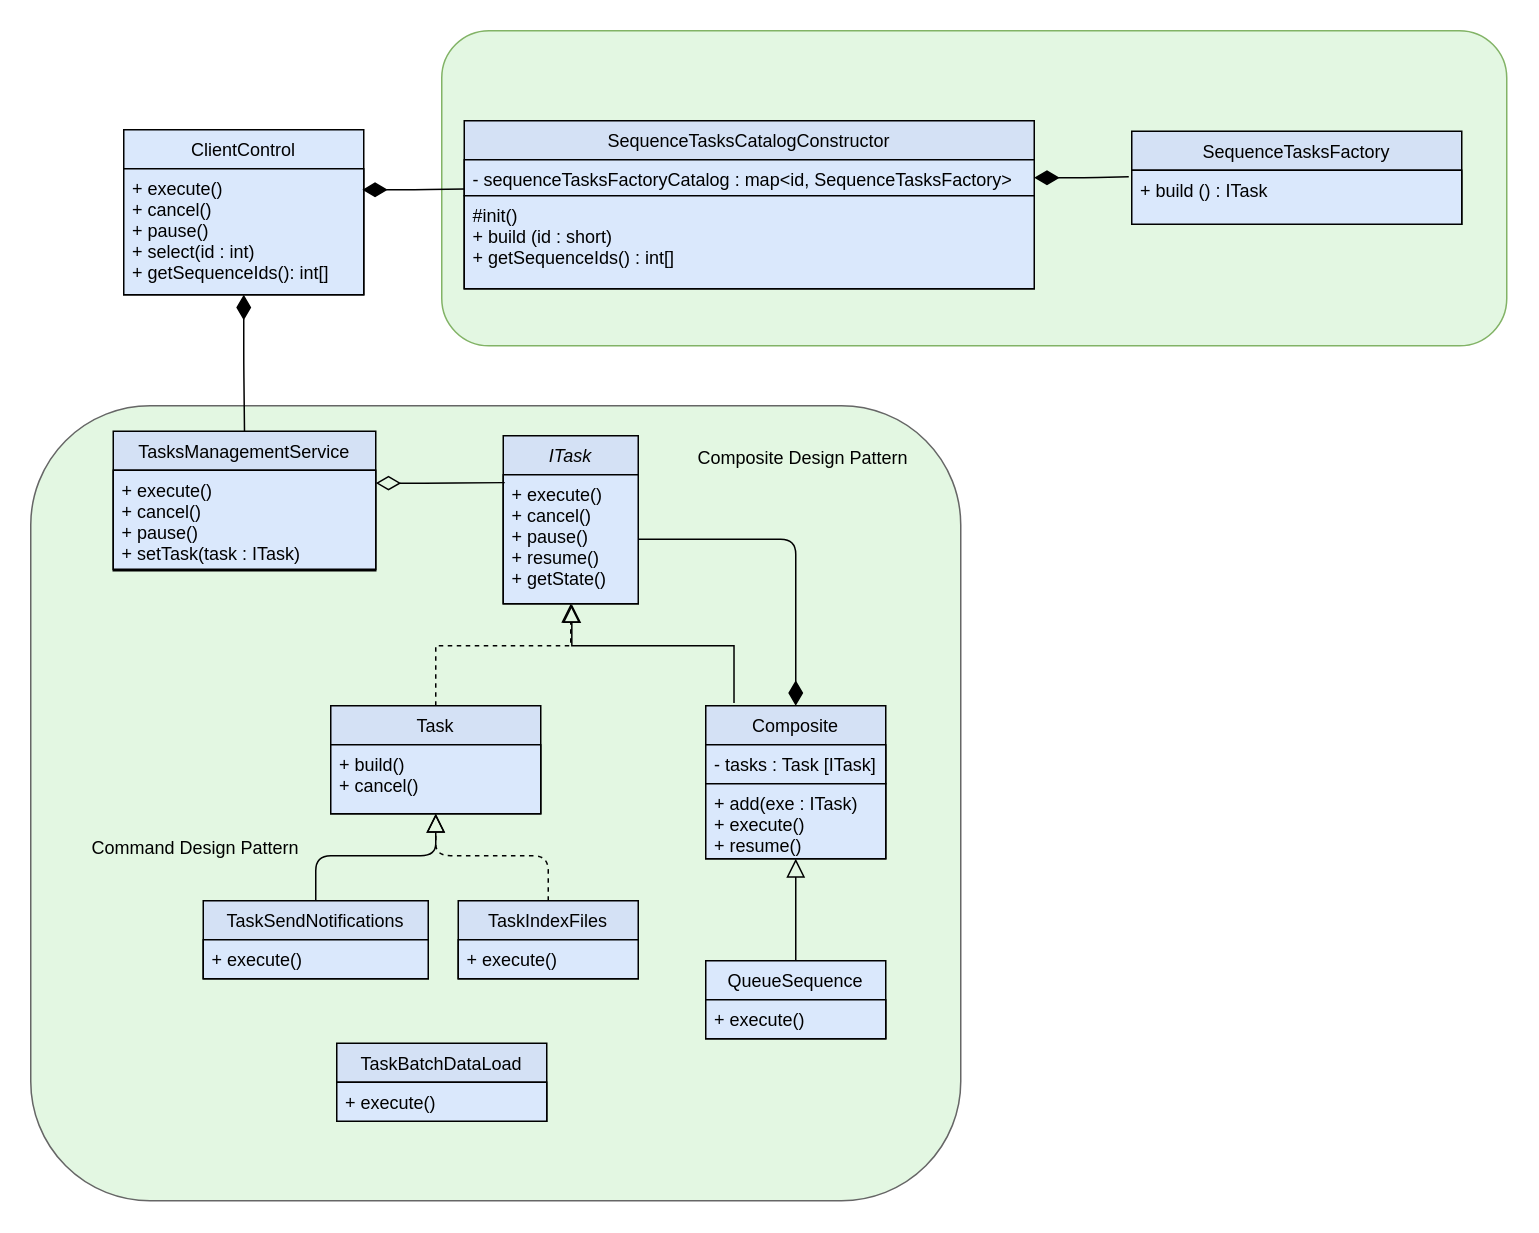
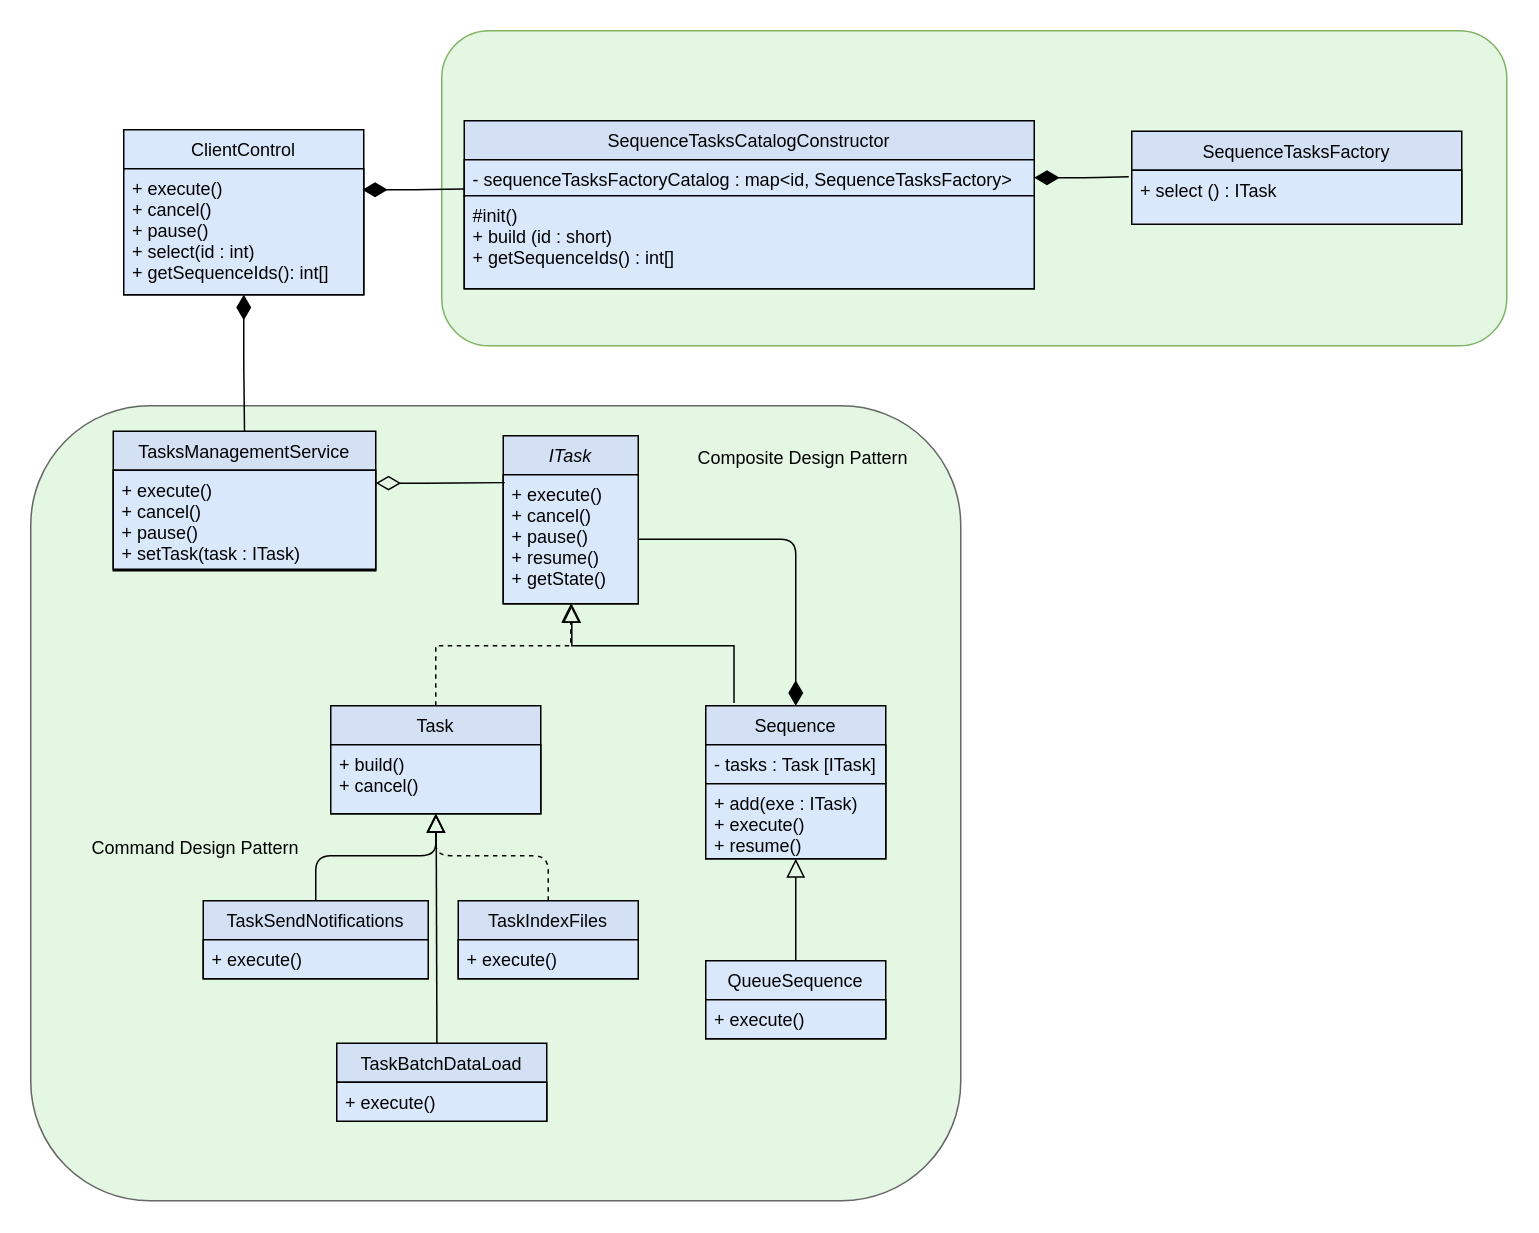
- <mxCell id="36" value="+ build () : ITask&#10;" style="text;align=left;verticalAlign=top;spacingLeft=4;spacingRight=4;overflow=hidden;rotatable=0;points=[[0,0.5],[1,0.5]];portConstraint=eastwest;fillColor=#dae8fc;strokeColor=#000000;" vertex="1" parent="35"><mxGeometry y="26" width="220" height="36" as="geometry" /></mxCell>
+ <mxCell id="36" value="+ select () : ITask&#10;" style="text;align=left;verticalAlign=top;spacingLeft=4;spacingRight=4;overflow=hidden;rotatable=0;points=[[0,0.5],[1,0.5]];portConstraint=eastwest;fillColor=#dae8fc;strokeColor=#000000;" vertex="1" parent="35"><mxGeometry y="26" width="220" height="36" as="geometry" /></mxCell>
- <mxCell id="14" value="Composite" style="swimlane;fontStyle=0;align=center;verticalAlign=top;childLayout=stackLayout;horizontal=1;startSize=26;horizontalStack=0;resizeParent=1;resizeLast=0;collapsible=1;marginBottom=0;rounded=0;shadow=0;strokeWidth=1;fillColor=#D4E1F5;" parent="1" vertex="1"><mxGeometry x="470" y="470" width="120" height="102" as="geometry"><mxRectangle x="340" y="380" width="170" height="26" as="alternateBounds" /></mxGeometry></mxCell>
+ <mxCell id="14" value="Sequence" style="swimlane;fontStyle=0;align=center;verticalAlign=top;childLayout=stackLayout;horizontal=1;startSize=26;horizontalStack=0;resizeParent=1;resizeLast=0;collapsible=1;marginBottom=0;rounded=0;shadow=0;strokeWidth=1;fillColor=#D4E1F5;" parent="1" vertex="1"><mxGeometry x="470" y="470" width="120" height="102" as="geometry"><mxRectangle x="340" y="380" width="170" height="26" as="alternateBounds" /></mxGeometry></mxCell>
+ <mxCell id="26" value="" style="endArrow=block;endSize=10;endFill=0;html=1;exitX=0.477;exitY=-0.002;exitDx=0;exitDy=0;exitPerimeter=0;entryX=0.502;entryY=1.004;entryDx=0;entryDy=0;entryPerimeter=0;" parent="1" source="24" edge="1" target="7"><mxGeometry width="160" relative="1" as="geometry"><mxPoint x="270" y="590" as="sourcePoint" /><mxPoint x="290" y="540" as="targetPoint" /></mxGeometry></mxCell>
